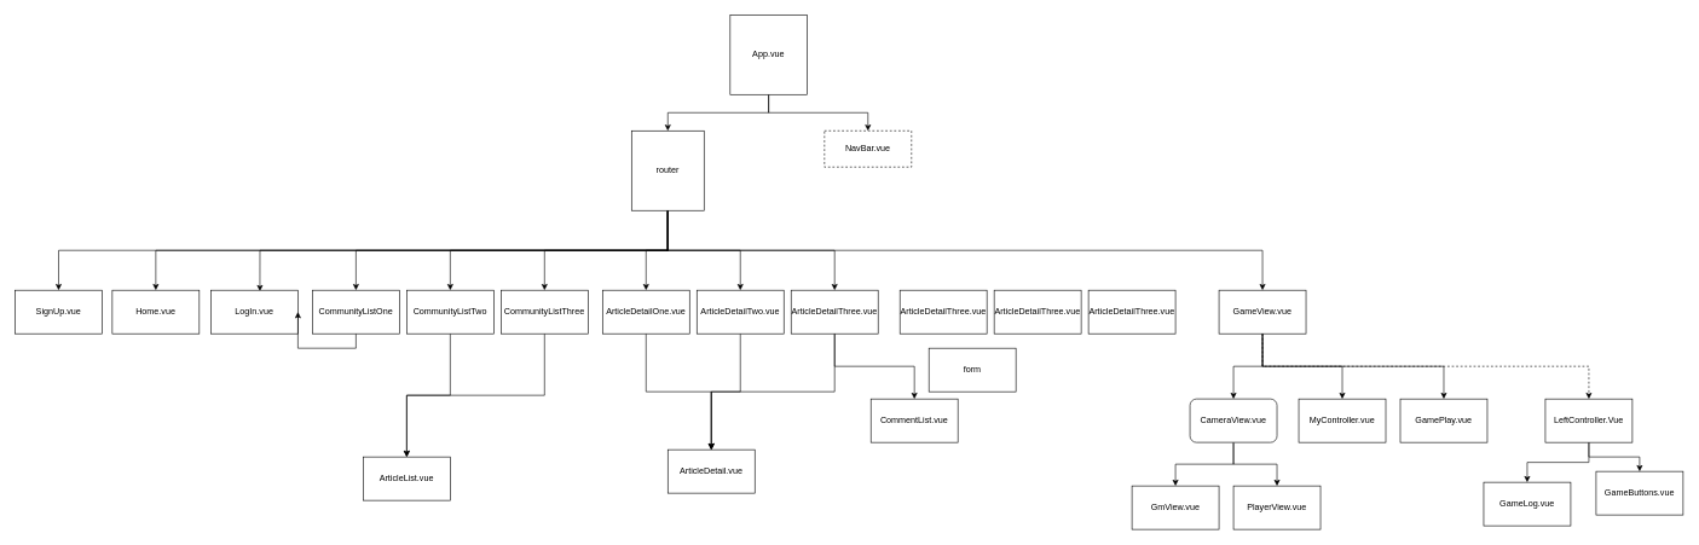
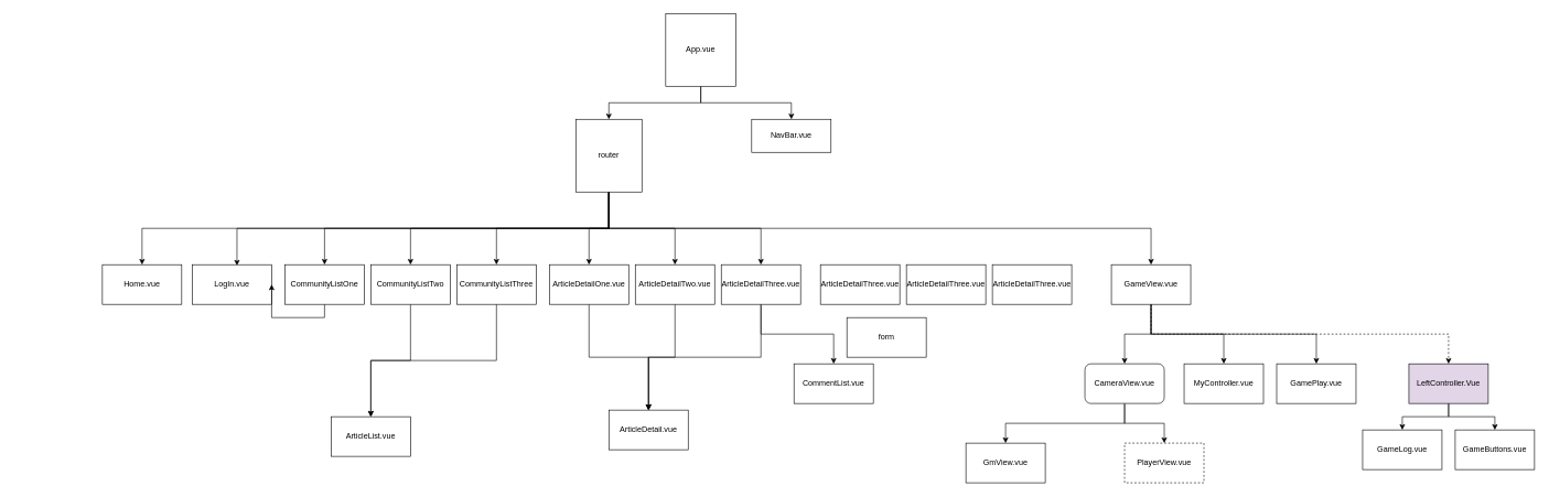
- <mxCell id="23" value="NavBar.vue&lt;br&gt;" style="rounded=0;whiteSpace=wrap;html=1;dashed=1;" vertex="1" parent="1"><mxGeometry x="1136" y="180" width="120" height="50" as="geometry" /></mxCell>
+ <mxCell id="23" value="NavBar.vue&lt;br&gt;" style="rounded=0;whiteSpace=wrap;html=1;" vertex="1" parent="1"><mxGeometry x="1136" y="180" width="120" height="50" as="geometry" /></mxCell>
- <mxCell id="3" style="edgeStyle=orthogonalEdgeStyle;rounded=0;orthogonalLoop=1;jettySize=auto;html=1;exitX=0.5;exitY=1;exitDx=0;exitDy=0;" edge="1" parent="1" source="12" target="15"><mxGeometry relative="1" as="geometry" /></mxCell>
- <mxCell id="15" value="SignUp.vue" style="rounded=0;whiteSpace=wrap;html=1;" vertex="1" parent="1"><mxGeometry x="20" y="400" width="120" height="60" as="geometry" /></mxCell>
- <mxCell id="55" value="LeftController.Vue" style="rounded=0;whiteSpace=wrap;html=1;" vertex="1" parent="1"><mxGeometry x="2130" y="550" width="120" height="60" as="geometry" /></mxCell>
+ <mxCell id="55" value="LeftController.Vue" style="rounded=0;whiteSpace=wrap;html=1;fillColor=#e1d5e7;" vertex="1" parent="1"><mxGeometry x="2130" y="550" width="120" height="60" as="geometry" /></mxCell>
- <mxCell id="48" value="GameLog.vue" style="rounded=0;whiteSpace=wrap;html=1;" vertex="1" parent="1"><mxGeometry x="2045" y="665" width="120" height="60" as="geometry" /></mxCell>
+ <mxCell id="48" value="GameLog.vue" style="rounded=0;whiteSpace=wrap;html=1;" vertex="1" parent="1"><mxGeometry x="2060" y="650" width="120" height="60" as="geometry" /></mxCell>
- <mxCell id="41" value="GmView.vue" style="rounded=0;whiteSpace=wrap;html=1;" vertex="1" parent="1"><mxGeometry x="1560" y="670" width="120" height="60" as="geometry" /></mxCell>
+ <mxCell id="41" value="GmView.vue" style="rounded=0;whiteSpace=wrap;html=1;" vertex="1" parent="1"><mxGeometry x="1460" y="670" width="120" height="60" as="geometry" /></mxCell>
- <mxCell id="45" value="PlayerView.vue" style="rounded=0;whiteSpace=wrap;html=1;" vertex="1" parent="1"><mxGeometry x="1700" y="670" width="120" height="60" as="geometry" /></mxCell>
+ <mxCell id="45" value="PlayerView.vue" style="rounded=0;whiteSpace=wrap;html=1;dashed=1;" vertex="1" parent="1"><mxGeometry x="1700" y="670" width="120" height="60" as="geometry" /></mxCell>
